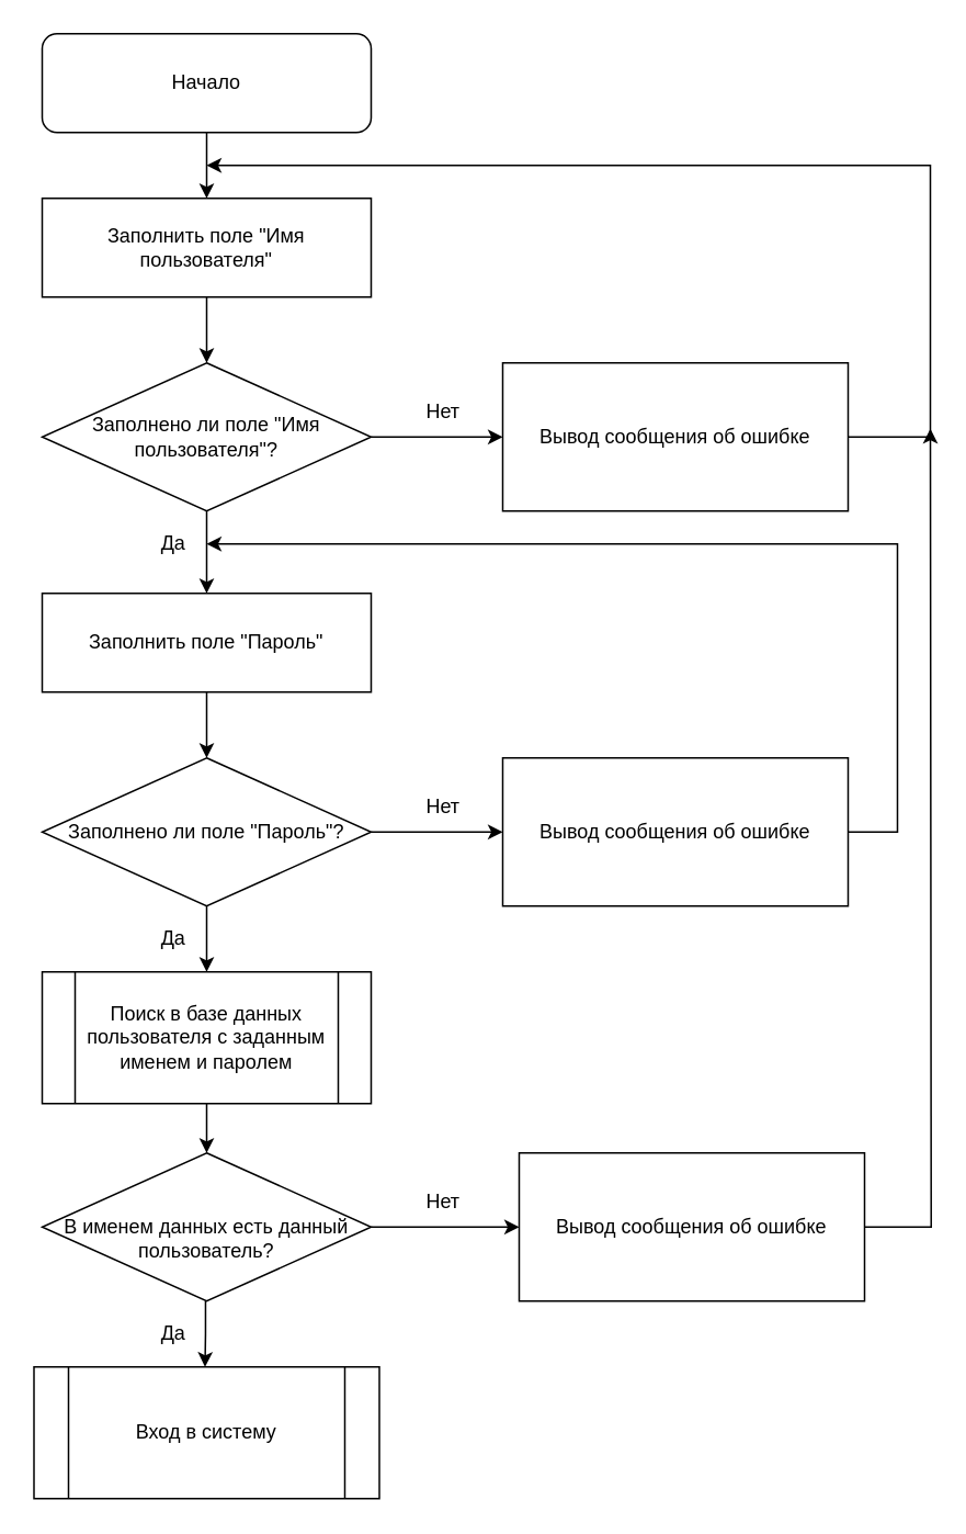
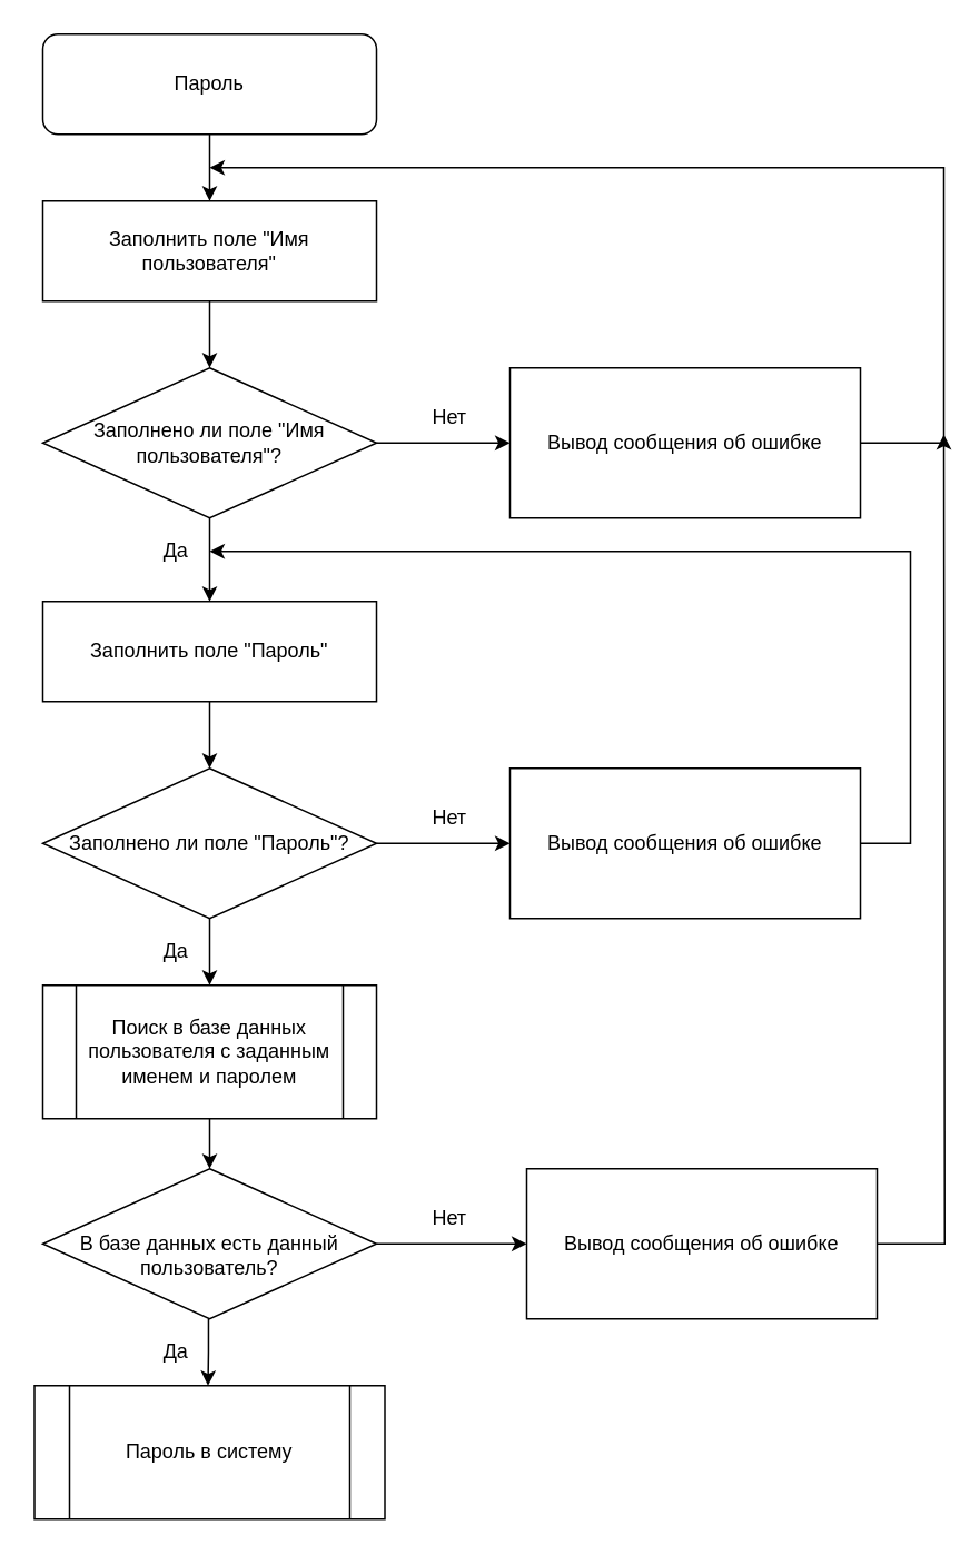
- <mxCell id="7" value="Начало" style="rounded=1;whiteSpace=wrap;html=1;" vertex="1" parent="1"><mxGeometry x="25" y="20" width="200" height="60" as="geometry" /></mxCell>
+ <mxCell id="7" value="Пароль" style="rounded=1;whiteSpace=wrap;html=1;" vertex="1" parent="1"><mxGeometry x="25" y="20" width="200" height="60" as="geometry" /></mxCell>
- <mxCell id="20" value="&lt;br&gt;В именем данных есть данный пользователь?" style="rhombus;whiteSpace=wrap;html=1;" vertex="1" parent="1"><mxGeometry x="25" y="700" width="200" height="90" as="geometry" /></mxCell>
+ <mxCell id="20" value="&lt;br&gt;В базе данных есть данный пользователь?" style="rhombus;whiteSpace=wrap;html=1;" vertex="1" parent="1"><mxGeometry x="25" y="700" width="200" height="90" as="geometry" /></mxCell>
- <mxCell id="27" value="Вход в систему" style="shape=process;whiteSpace=wrap;html=1;backgroundOutline=1;" vertex="1" parent="1"><mxGeometry x="20" y="830" width="210" height="80" as="geometry" /></mxCell>
+ <mxCell id="27" value="Пароль в систему" style="shape=process;whiteSpace=wrap;html=1;backgroundOutline=1;" vertex="1" parent="1"><mxGeometry x="20" y="830" width="210" height="80" as="geometry" /></mxCell>
